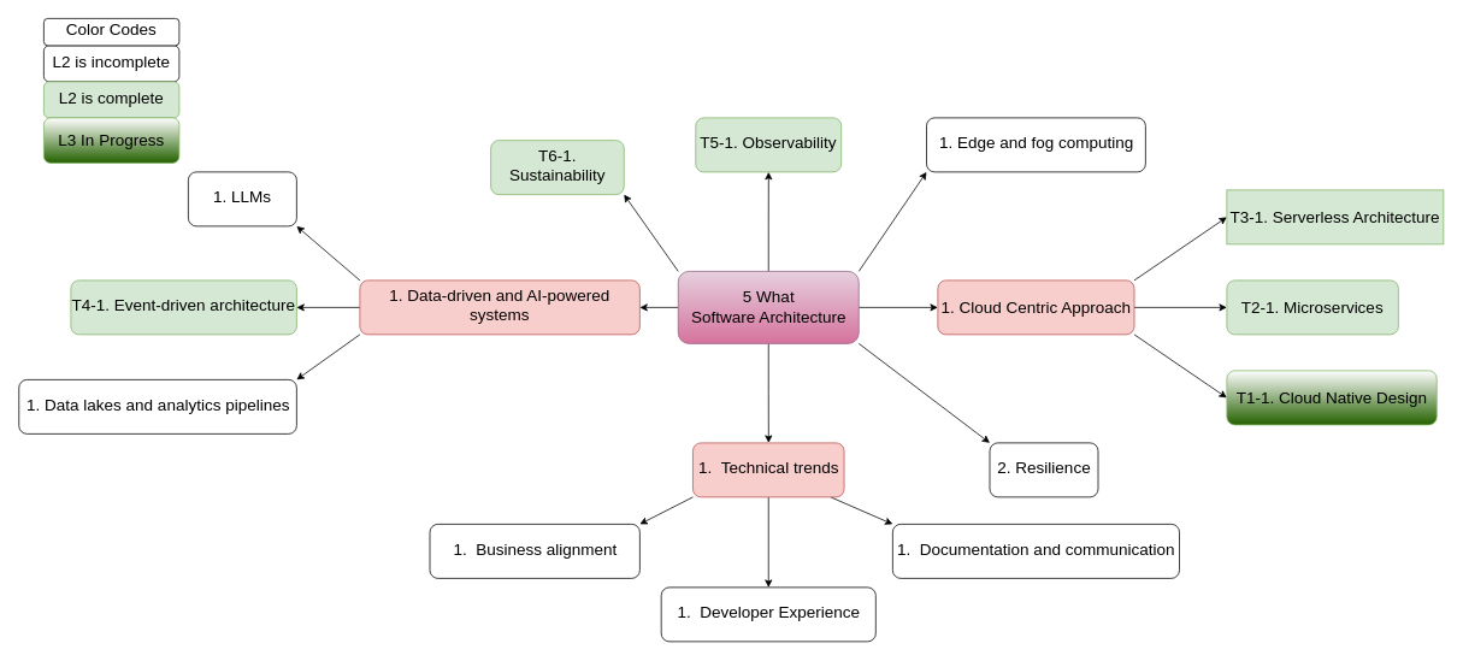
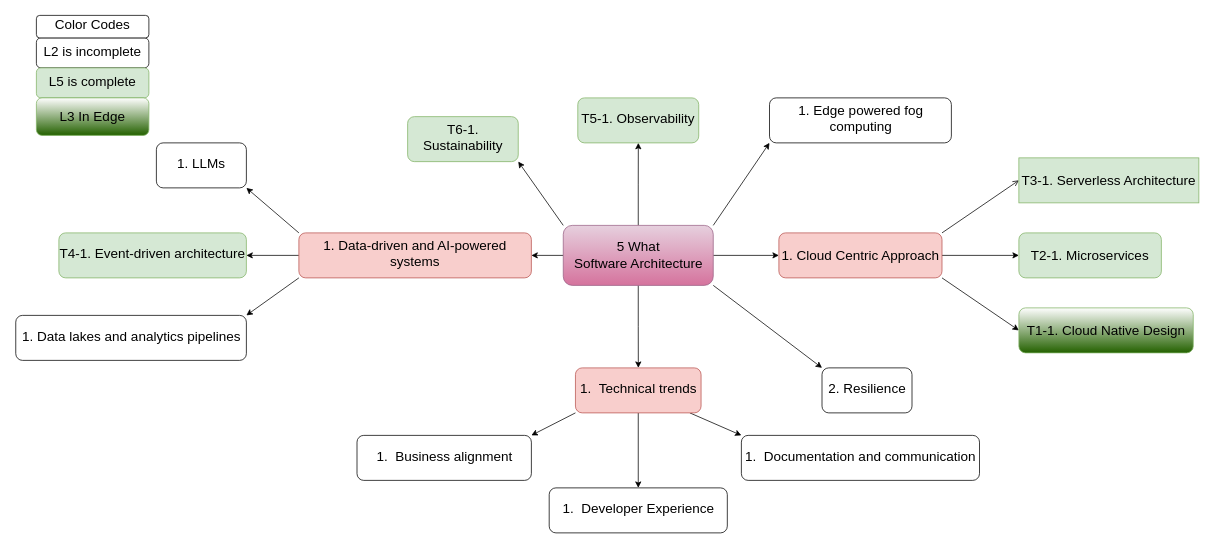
- <mxCell id="37" value="L2 is complete&lt;span style=&quot;background-color: initial; font-size: 18px;&quot;&gt;&lt;br style=&quot;font-size: 18px;&quot;&gt;&lt;/span&gt;&lt;ul style=&quot;--tw-border-spacing-x: 0; --tw-border-spacing-y: 0; --tw-translate-x: 0; --tw-translate-y: 0; --tw-rotate: 0; --tw-skew-x: 0; --tw-skew-y: 0; --tw-scale-x: 1; --tw-scale-y: 1; --tw-pan-x: ; --tw-pan-y: ; --tw-pinch-zoom: ; --tw-scroll-snap-strictness: proximity; --tw-ordinal: ; --tw-slashed-zero: ; --tw-numeric-figure: ; --tw-numeric-spacing: ; --tw-numeric-fraction: ; --tw-ring-inset: ; --tw-ring-offset-width: 0px; --tw-ring-offset-color: #fff; --tw-ring-color: rgb(59 130 246 / .5); --tw-ring-offset-shadow: 0 0 #0000; --tw-ring-shadow: 0 0 #0000; --tw-shadow: 0 0 #0000; --tw-shadow-colored: 0 0 #0000; --tw-blur: ; --tw-brightness: ; --tw-contrast: ; --tw-grayscale: ; --tw-hue-rotate: ; --tw-invert: ; --tw-saturate: ; --tw-sepia: ; --tw-drop-shadow: ; --tw-backdrop-blur: ; --tw-backdrop-brightness: ; --tw-backdrop-contrast: ; --tw-backdrop-grayscale: ; --tw-backdrop-hue-rotate: ; --tw-backdrop-invert: ; --tw-backdrop-opacity: ; --tw-backdrop-saturate: ; --tw-backdrop-sepia: ; margin: 4px 0px; padding-inline-start: 36px; font-size: 18px;&quot; data-sourcepos=&quot;11:1-14:0&quot;&gt;&lt;span style=&quot;--tw-border-spacing-x: 0; --tw-border-spacing-y: 0; --tw-translate-x: 0; --tw-translate-y: 0; --tw-rotate: 0; --tw-skew-x: 0; --tw-skew-y: 0; --tw-scale-x: 1; --tw-scale-y: 1; --tw-pan-x: ; --tw-pan-y: ; --tw-pinch-zoom: ; --tw-scroll-snap-strictness: proximity; --tw-ordinal: ; --tw-slashed-zero: ; --tw-numeric-figure: ; --tw-numeric-spacing: ; --tw-numeric-fraction: ; --tw-ring-inset: ; --tw-ring-offset-width: 0px; --tw-ring-offset-color: #fff; --tw-ring-color: rgb(59 130 246 / .5); --tw-ring-offset-shadow: 0 0 #0000; --tw-ring-shadow: 0 0 #0000; --tw-shadow: 0 0 #0000; --tw-shadow-colored: 0 0 #0000; --tw-blur: ; --tw-brightness: ; --tw-contrast: ; --tw-grayscale: ; --tw-hue-rotate: ; --tw-invert: ; --tw-saturate: ; --tw-sepia: ; --tw-drop-shadow: ; --tw-backdrop-blur: ; --tw-backdrop-brightness: ; --tw-backdrop-contrast: ; --tw-backdrop-grayscale: ; --tw-backdrop-hue-rotate: ; --tw-backdrop-invert: ; --tw-backdrop-opacity: ; --tw-backdrop-saturate: ; --tw-backdrop-sepia: ; color: rgb(227, 227, 227); font-family: &amp;quot;Google Sans&amp;quot;, &amp;quot;Helvetica Neue&amp;quot;, sans-serif; font-size: 18px; text-align: start; background-color: rgb(19, 19, 20);&quot;&gt;&lt;/span&gt;&lt;/ul&gt;" style="rounded=1;whiteSpace=wrap;html=1;fontSize=18;fillColor=#d5e8d4;strokeColor=#82b366;" vertex="1" parent="1"><mxGeometry x="48" y="90" width="150" height="40" as="geometry" /></mxCell>
+ <mxCell id="37" value="L5 is complete&lt;span style=&quot;background-color: initial; font-size: 18px;&quot;&gt;&lt;br style=&quot;font-size: 18px;&quot;&gt;&lt;/span&gt;&lt;ul style=&quot;--tw-border-spacing-x: 0; --tw-border-spacing-y: 0; --tw-translate-x: 0; --tw-translate-y: 0; --tw-rotate: 0; --tw-skew-x: 0; --tw-skew-y: 0; --tw-scale-x: 1; --tw-scale-y: 1; --tw-pan-x: ; --tw-pan-y: ; --tw-pinch-zoom: ; --tw-scroll-snap-strictness: proximity; --tw-ordinal: ; --tw-slashed-zero: ; --tw-numeric-figure: ; --tw-numeric-spacing: ; --tw-numeric-fraction: ; --tw-ring-inset: ; --tw-ring-offset-width: 0px; --tw-ring-offset-color: #fff; --tw-ring-color: rgb(59 130 246 / .5); --tw-ring-offset-shadow: 0 0 #0000; --tw-ring-shadow: 0 0 #0000; --tw-shadow: 0 0 #0000; --tw-shadow-colored: 0 0 #0000; --tw-blur: ; --tw-brightness: ; --tw-contrast: ; --tw-grayscale: ; --tw-hue-rotate: ; --tw-invert: ; --tw-saturate: ; --tw-sepia: ; --tw-drop-shadow: ; --tw-backdrop-blur: ; --tw-backdrop-brightness: ; --tw-backdrop-contrast: ; --tw-backdrop-grayscale: ; --tw-backdrop-hue-rotate: ; --tw-backdrop-invert: ; --tw-backdrop-opacity: ; --tw-backdrop-saturate: ; --tw-backdrop-sepia: ; margin: 4px 0px; padding-inline-start: 36px; font-size: 18px;&quot; data-sourcepos=&quot;11:1-14:0&quot;&gt;&lt;span style=&quot;--tw-border-spacing-x: 0; --tw-border-spacing-y: 0; --tw-translate-x: 0; --tw-translate-y: 0; --tw-rotate: 0; --tw-skew-x: 0; --tw-skew-y: 0; --tw-scale-x: 1; --tw-scale-y: 1; --tw-pan-x: ; --tw-pan-y: ; --tw-pinch-zoom: ; --tw-scroll-snap-strictness: proximity; --tw-ordinal: ; --tw-slashed-zero: ; --tw-numeric-figure: ; --tw-numeric-spacing: ; --tw-numeric-fraction: ; --tw-ring-inset: ; --tw-ring-offset-width: 0px; --tw-ring-offset-color: #fff; --tw-ring-color: rgb(59 130 246 / .5); --tw-ring-offset-shadow: 0 0 #0000; --tw-ring-shadow: 0 0 #0000; --tw-shadow: 0 0 #0000; --tw-shadow-colored: 0 0 #0000; --tw-blur: ; --tw-brightness: ; --tw-contrast: ; --tw-grayscale: ; --tw-hue-rotate: ; --tw-invert: ; --tw-saturate: ; --tw-sepia: ; --tw-drop-shadow: ; --tw-backdrop-blur: ; --tw-backdrop-brightness: ; --tw-backdrop-contrast: ; --tw-backdrop-grayscale: ; --tw-backdrop-hue-rotate: ; --tw-backdrop-invert: ; --tw-backdrop-opacity: ; --tw-backdrop-saturate: ; --tw-backdrop-sepia: ; color: rgb(227, 227, 227); font-family: &amp;quot;Google Sans&amp;quot;, &amp;quot;Helvetica Neue&amp;quot;, sans-serif; font-size: 18px; text-align: start; background-color: rgb(19, 19, 20);&quot;&gt;&lt;/span&gt;&lt;/ul&gt;" style="rounded=1;whiteSpace=wrap;html=1;fontSize=18;fillColor=#d5e8d4;strokeColor=#82b366;" vertex="1" parent="1"><mxGeometry x="48" y="90" width="150" height="40" as="geometry" /></mxCell>
- <mxCell id="39" value="L3 In Progress" style="rounded=1;whiteSpace=wrap;html=1;fontSize=18;fillColor=#ffffff;strokeColor=#82b366;gradientColor=#246100;" vertex="1" parent="1"><mxGeometry x="48" y="130" width="150" height="50" as="geometry" /></mxCell>
+ <mxCell id="39" value="L3 In Edge" style="rounded=1;whiteSpace=wrap;html=1;fontSize=18;fillColor=#ffffff;strokeColor=#82b366;gradientColor=#246100;" vertex="1" parent="1"><mxGeometry x="48" y="130" width="150" height="50" as="geometry" /></mxCell>
- <mxCell id="32" value="1. Edge and fog computing&lt;span style=&quot;background-color: initial; font-size: 18px;&quot;&gt;&lt;br style=&quot;font-size: 18px;&quot;&gt;&lt;/span&gt;&lt;ul style=&quot;--tw-border-spacing-x: 0; --tw-border-spacing-y: 0; --tw-translate-x: 0; --tw-translate-y: 0; --tw-rotate: 0; --tw-skew-x: 0; --tw-skew-y: 0; --tw-scale-x: 1; --tw-scale-y: 1; --tw-pan-x: ; --tw-pan-y: ; --tw-pinch-zoom: ; --tw-scroll-snap-strictness: proximity; --tw-ordinal: ; --tw-slashed-zero: ; --tw-numeric-figure: ; --tw-numeric-spacing: ; --tw-numeric-fraction: ; --tw-ring-inset: ; --tw-ring-offset-width: 0px; --tw-ring-offset-color: #fff; --tw-ring-color: rgb(59 130 246 / .5); --tw-ring-offset-shadow: 0 0 #0000; --tw-ring-shadow: 0 0 #0000; --tw-shadow: 0 0 #0000; --tw-shadow-colored: 0 0 #0000; --tw-blur: ; --tw-brightness: ; --tw-contrast: ; --tw-grayscale: ; --tw-hue-rotate: ; --tw-invert: ; --tw-saturate: ; --tw-sepia: ; --tw-drop-shadow: ; --tw-backdrop-blur: ; --tw-backdrop-brightness: ; --tw-backdrop-contrast: ; --tw-backdrop-grayscale: ; --tw-backdrop-hue-rotate: ; --tw-backdrop-invert: ; --tw-backdrop-opacity: ; --tw-backdrop-saturate: ; --tw-backdrop-sepia: ; margin: 4px 0px; padding-inline-start: 36px; font-size: 18px;&quot; data-sourcepos=&quot;11:1-14:0&quot;&gt;&lt;span style=&quot;--tw-border-spacing-x: 0; --tw-border-spacing-y: 0; --tw-translate-x: 0; --tw-translate-y: 0; --tw-rotate: 0; --tw-skew-x: 0; --tw-skew-y: 0; --tw-scale-x: 1; --tw-scale-y: 1; --tw-pan-x: ; --tw-pan-y: ; --tw-pinch-zoom: ; --tw-scroll-snap-strictness: proximity; --tw-ordinal: ; --tw-slashed-zero: ; --tw-numeric-figure: ; --tw-numeric-spacing: ; --tw-numeric-fraction: ; --tw-ring-inset: ; --tw-ring-offset-width: 0px; --tw-ring-offset-color: #fff; --tw-ring-color: rgb(59 130 246 / .5); --tw-ring-offset-shadow: 0 0 #0000; --tw-ring-shadow: 0 0 #0000; --tw-shadow: 0 0 #0000; --tw-shadow-colored: 0 0 #0000; --tw-blur: ; --tw-brightness: ; --tw-contrast: ; --tw-grayscale: ; --tw-hue-rotate: ; --tw-invert: ; --tw-saturate: ; --tw-sepia: ; --tw-drop-shadow: ; --tw-backdrop-blur: ; --tw-backdrop-brightness: ; --tw-backdrop-contrast: ; --tw-backdrop-grayscale: ; --tw-backdrop-hue-rotate: ; --tw-backdrop-invert: ; --tw-backdrop-opacity: ; --tw-backdrop-saturate: ; --tw-backdrop-sepia: ; color: rgb(227, 227, 227); font-family: &amp;quot;Google Sans&amp;quot;, &amp;quot;Helvetica Neue&amp;quot;, sans-serif; font-size: 18px; text-align: start; background-color: rgb(19, 19, 20);&quot;&gt;&lt;/span&gt;&lt;/ul&gt;" style="rounded=1;whiteSpace=wrap;html=1;fontSize=18;" vertex="1" parent="1"><mxGeometry x="1025.5" y="130" width="242.5" height="60" as="geometry" /></mxCell>
+ <mxCell id="32" value="1. Edge powered fog computing&lt;span style=&quot;background-color: initial; font-size: 18px;&quot;&gt;&lt;br style=&quot;font-size: 18px;&quot;&gt;&lt;/span&gt;&lt;ul style=&quot;--tw-border-spacing-x: 0; --tw-border-spacing-y: 0; --tw-translate-x: 0; --tw-translate-y: 0; --tw-rotate: 0; --tw-skew-x: 0; --tw-skew-y: 0; --tw-scale-x: 1; --tw-scale-y: 1; --tw-pan-x: ; --tw-pan-y: ; --tw-pinch-zoom: ; --tw-scroll-snap-strictness: proximity; --tw-ordinal: ; --tw-slashed-zero: ; --tw-numeric-figure: ; --tw-numeric-spacing: ; --tw-numeric-fraction: ; --tw-ring-inset: ; --tw-ring-offset-width: 0px; --tw-ring-offset-color: #fff; --tw-ring-color: rgb(59 130 246 / .5); --tw-ring-offset-shadow: 0 0 #0000; --tw-ring-shadow: 0 0 #0000; --tw-shadow: 0 0 #0000; --tw-shadow-colored: 0 0 #0000; --tw-blur: ; --tw-brightness: ; --tw-contrast: ; --tw-grayscale: ; --tw-hue-rotate: ; --tw-invert: ; --tw-saturate: ; --tw-sepia: ; --tw-drop-shadow: ; --tw-backdrop-blur: ; --tw-backdrop-brightness: ; --tw-backdrop-contrast: ; --tw-backdrop-grayscale: ; --tw-backdrop-hue-rotate: ; --tw-backdrop-invert: ; --tw-backdrop-opacity: ; --tw-backdrop-saturate: ; --tw-backdrop-sepia: ; margin: 4px 0px; padding-inline-start: 36px; font-size: 18px;&quot; data-sourcepos=&quot;11:1-14:0&quot;&gt;&lt;span style=&quot;--tw-border-spacing-x: 0; --tw-border-spacing-y: 0; --tw-translate-x: 0; --tw-translate-y: 0; --tw-rotate: 0; --tw-skew-x: 0; --tw-skew-y: 0; --tw-scale-x: 1; --tw-scale-y: 1; --tw-pan-x: ; --tw-pan-y: ; --tw-pinch-zoom: ; --tw-scroll-snap-strictness: proximity; --tw-ordinal: ; --tw-slashed-zero: ; --tw-numeric-figure: ; --tw-numeric-spacing: ; --tw-numeric-fraction: ; --tw-ring-inset: ; --tw-ring-offset-width: 0px; --tw-ring-offset-color: #fff; --tw-ring-color: rgb(59 130 246 / .5); --tw-ring-offset-shadow: 0 0 #0000; --tw-ring-shadow: 0 0 #0000; --tw-shadow: 0 0 #0000; --tw-shadow-colored: 0 0 #0000; --tw-blur: ; --tw-brightness: ; --tw-contrast: ; --tw-grayscale: ; --tw-hue-rotate: ; --tw-invert: ; --tw-saturate: ; --tw-sepia: ; --tw-drop-shadow: ; --tw-backdrop-blur: ; --tw-backdrop-brightness: ; --tw-backdrop-contrast: ; --tw-backdrop-grayscale: ; --tw-backdrop-hue-rotate: ; --tw-backdrop-invert: ; --tw-backdrop-opacity: ; --tw-backdrop-saturate: ; --tw-backdrop-sepia: ; color: rgb(227, 227, 227); font-family: &amp;quot;Google Sans&amp;quot;, &amp;quot;Helvetica Neue&amp;quot;, sans-serif; font-size: 18px; text-align: start; background-color: rgb(19, 19, 20);&quot;&gt;&lt;/span&gt;&lt;/ul&gt;" style="rounded=1;whiteSpace=wrap;html=1;fontSize=18;" vertex="1" parent="1"><mxGeometry x="1025.5" y="130" width="242.5" height="60" as="geometry" /></mxCell>
- <mxCell id="3" style="rounded=0;orthogonalLoop=1;jettySize=auto;html=1;entryX=0;entryY=0.5;entryDx=0;entryDy=0;labelBackgroundColor=default;strokeColor=default;align=center;verticalAlign=middle;fontFamily=Helvetica;fontSize=18;fontColor=default;endArrow=classic;exitX=1;exitY=0;exitDx=0;exitDy=0;" edge="1" parent="1" source="5" target="6"><mxGeometry relative="1" as="geometry" /></mxCell>
+ <mxCell id="3" style="rounded=0;orthogonalLoop=1;jettySize=auto;html=1;entryX=0;entryY=0.5;entryDx=0;entryDy=0;labelBackgroundColor=default;strokeColor=default;align=center;verticalAlign=middle;fontFamily=Helvetica;fontSize=18;fontColor=default;endArrow=open;exitX=1;exitY=0;exitDx=0;exitDy=0;" edge="1" parent="1" source="5" target="6"><mxGeometry relative="1" as="geometry" /></mxCell>
